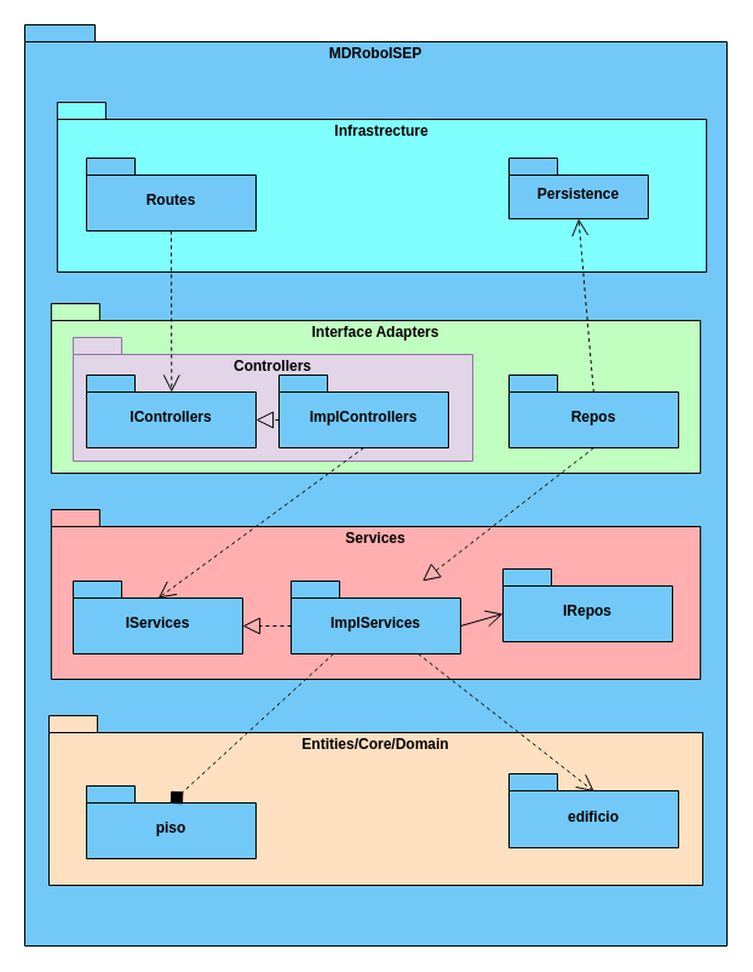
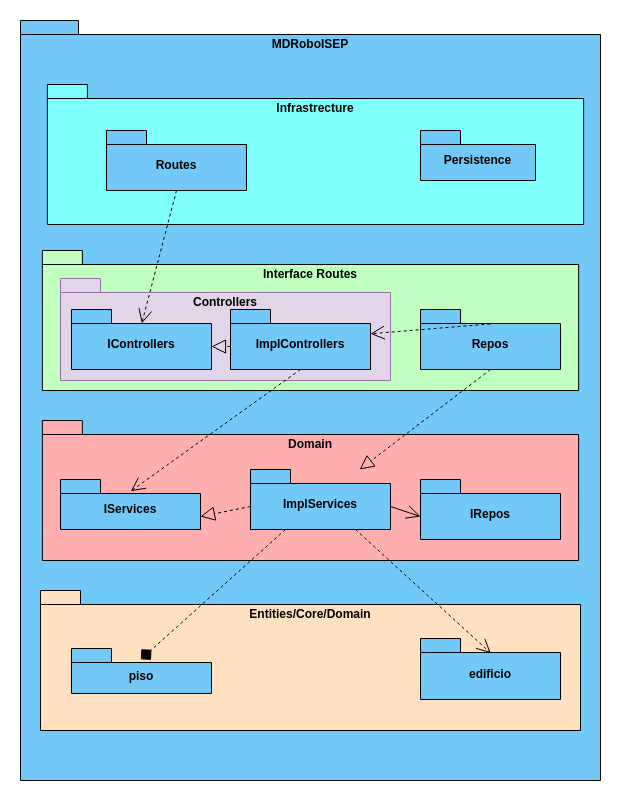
- <mxCell id="4" value="Routes" style="shape=folder;fontStyle=1;spacingTop=10;tabWidth=40;tabHeight=14;tabPosition=left;html=1;whiteSpace=wrap;fillColor=#72C9F7;" parent="1" vertex="1"><mxGeometry x="70.99" y="130" width="140" height="60" as="geometry" /></mxCell>
+ <mxCell id="4" value="Routes" style="shape=folder;fontStyle=1;spacingTop=10;tabWidth=40;tabHeight=14;tabPosition=left;html=1;whiteSpace=wrap;fillColor=#72C9F7;" parent="1" vertex="1"><mxGeometry x="105.99" y="130" width="140" height="60" as="geometry" /></mxCell>
- <mxCell id="26" value="" style="endArrow=open;endSize=12;dashed=1;html=1;rounded=0;exitX=0.499;exitY=0.241;exitDx=0;exitDy=0;exitPerimeter=0;entryX=0.5;entryY=1;entryDx=0;entryDy=0;entryPerimeter=0;" parent="1" source="8" target="5" edge="1"><mxGeometry width="160" relative="1" as="geometry"><mxPoint x="151" y="200" as="sourcePoint" /><mxPoint x="151" y="333" as="targetPoint" /></mxGeometry></mxCell>
+ <mxCell id="26" value="" style="endArrow=open;endSize=12;dashed=1;html=1;rounded=0;exitX=0.499;exitY=0.241;exitDx=0;exitDy=0;exitPerimeter=0;" parent="1" source="8" target="10" edge="1"><mxGeometry width="160" relative="1" as="geometry"><mxPoint x="151" y="200" as="sourcePoint" /><mxPoint x="151" y="333" as="targetPoint" /></mxGeometry></mxCell>
- <mxCell id="6" value="Interface Adapters" style="shape=folder;fontStyle=1;spacingTop=10;tabWidth=40;tabHeight=14;tabPosition=left;html=1;whiteSpace=wrap;verticalAlign=top;fillColor=#c0ffc0;" parent="1" vertex="1"><mxGeometry x="41.87" y="250" width="536.25" height="140" as="geometry" /></mxCell>
+ <mxCell id="6" value="Interface Routes" style="shape=folder;fontStyle=1;spacingTop=10;tabWidth=40;tabHeight=14;tabPosition=left;html=1;whiteSpace=wrap;verticalAlign=top;fillColor=#c0ffc0;" parent="1" vertex="1"><mxGeometry x="41.87" y="250" width="536.25" height="140" as="geometry" /></mxCell>
- <mxCell id="11" value="Services" style="shape=folder;fontStyle=1;spacingTop=10;tabWidth=40;tabHeight=14;tabPosition=left;html=1;whiteSpace=wrap;verticalAlign=top;fillColor=#ffafaf;" parent="1" vertex="1"><mxGeometry x="41.87" y="420" width="536.25" height="140" as="geometry" /></mxCell>
+ <mxCell id="11" value="Domain" style="shape=folder;fontStyle=1;spacingTop=10;tabWidth=40;tabHeight=14;tabPosition=left;html=1;whiteSpace=wrap;verticalAlign=top;fillColor=#ffafaf;" parent="1" vertex="1"><mxGeometry x="41.87" y="420" width="536.25" height="140" as="geometry" /></mxCell>
- <mxCell id="12" value="IRepos" style="shape=folder;fontStyle=1;spacingTop=10;tabWidth=40;tabHeight=14;tabPosition=left;html=1;whiteSpace=wrap;fillColor=#72C9F7;" parent="1" vertex="1"><mxGeometry x="415" y="469" width="140" height="60" as="geometry" /></mxCell>
+ <mxCell id="12" value="IRepos" style="shape=folder;fontStyle=1;spacingTop=10;tabWidth=40;tabHeight=14;tabPosition=left;html=1;whiteSpace=wrap;fillColor=#72C9F7;" parent="1" vertex="1"><mxGeometry x="420" y="479" width="140" height="60" as="geometry" /></mxCell>
- <mxCell id="13" value="IServices" style="shape=folder;fontStyle=1;spacingTop=10;tabWidth=40;tabHeight=14;tabPosition=left;html=1;whiteSpace=wrap;fillColor=#72C9F7;" parent="1" vertex="1"><mxGeometry x="60" y="479" width="140" height="60" as="geometry" /></mxCell>
+ <mxCell id="13" value="IServices" style="shape=folder;fontStyle=1;spacingTop=10;tabWidth=40;tabHeight=14;tabPosition=left;html=1;whiteSpace=wrap;fillColor=#72C9F7;" parent="1" vertex="1"><mxGeometry x="60" y="479" width="140" height="50" as="geometry" /></mxCell>
- <mxCell id="14" value="ImplServices" style="shape=folder;fontStyle=1;spacingTop=10;tabWidth=40;tabHeight=14;tabPosition=left;html=1;whiteSpace=wrap;fillColor=#72C9F7;" parent="1" vertex="1"><mxGeometry x="239.99" y="479" width="140" height="60" as="geometry" /></mxCell>
+ <mxCell id="14" value="ImplServices" style="shape=folder;fontStyle=1;spacingTop=10;tabWidth=40;tabHeight=14;tabPosition=left;html=1;whiteSpace=wrap;fillColor=#72C9F7;" parent="1" vertex="1"><mxGeometry x="249.99" y="469" width="140" height="60" as="geometry" /></mxCell>
- <mxCell id="16" value="piso" style="shape=folder;fontStyle=1;spacingTop=10;tabWidth=40;tabHeight=14;tabPosition=left;html=1;whiteSpace=wrap;fillColor=#72C9F7;" parent="1" vertex="1"><mxGeometry x="70.99" y="648" width="140" height="60" as="geometry" /></mxCell>
+ <mxCell id="16" value="piso" style="shape=folder;fontStyle=1;spacingTop=10;tabWidth=40;tabHeight=14;tabPosition=left;html=1;whiteSpace=wrap;fillColor=#72C9F7;" parent="1" vertex="1"><mxGeometry x="70.99" y="648" width="140" height="45" as="geometry" /></mxCell>
